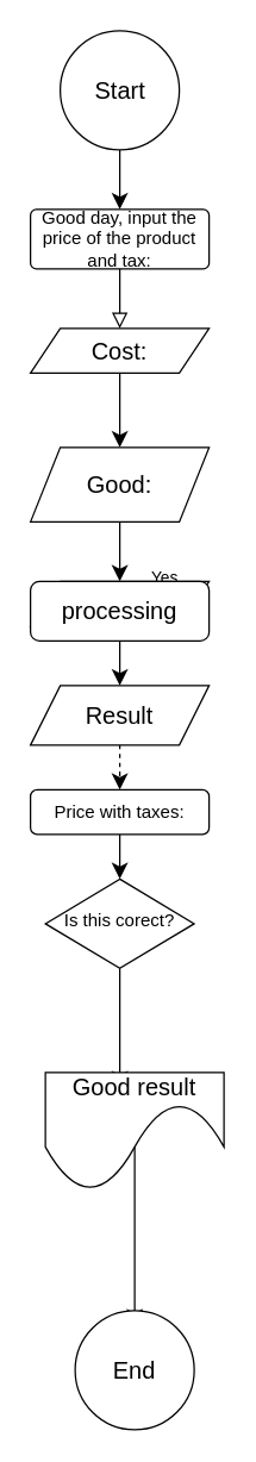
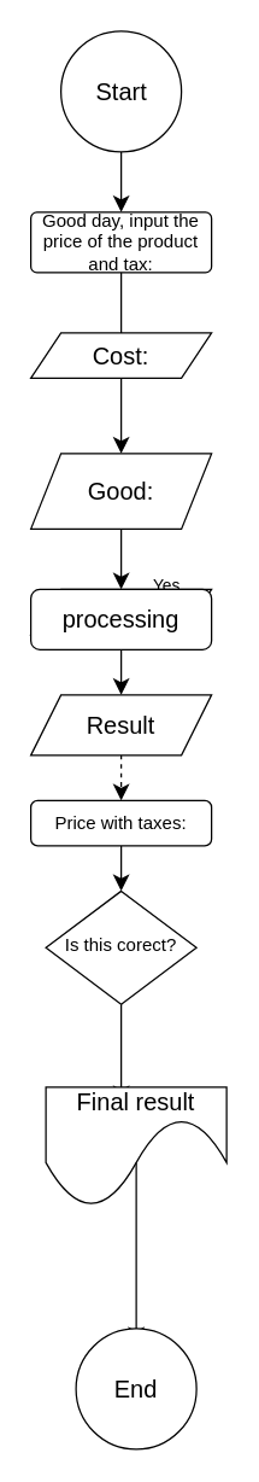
- <mxCell id="2" value="" style="rounded=0;html=1;jettySize=auto;orthogonalLoop=1;fontSize=11;endArrow=block;endFill=0;endSize=8;strokeWidth=1;shadow=0;labelBackgroundColor=none;edgeStyle=orthogonalEdgeStyle;" parent="1" source="3" target="9" edge="1"><mxGeometry relative="1" as="geometry"><mxPoint x="80" y="260" as="targetPoint" /><Array as="points" /></mxGeometry></mxCell>
+ <mxCell id="2" value="" style="rounded=0;html=1;jettySize=auto;orthogonalLoop=1;fontSize=11;endArrow=none;endFill=0;endSize=8;strokeWidth=1;shadow=0;labelBackgroundColor=none;edgeStyle=orthogonalEdgeStyle;" parent="1" source="3" target="9" edge="1"><mxGeometry relative="1" as="geometry"><mxPoint x="80" y="260" as="targetPoint" /><Array as="points" /></mxGeometry></mxCell>
- <mxCell id="5" value="Is this corect?" style="rhombus;whiteSpace=wrap;html=1;shadow=0;fontFamily=Helvetica;fontSize=12;align=center;strokeWidth=1;spacing=6;spacingTop=-4;" parent="1" vertex="1"><mxGeometry x="30" y="590" width="100" height="60" as="geometry" /></mxCell>
+ <mxCell id="5" value="Is this corect?" style="rhombus;whiteSpace=wrap;html=1;shadow=0;fontFamily=Helvetica;fontSize=12;align=center;strokeWidth=1;spacing=6;spacingTop=-4;" parent="1" vertex="1"><mxGeometry x="30" y="590" width="100" height="75" as="geometry" /></mxCell>
- <mxCell id="21" value="Good result" style="shape=document;whiteSpace=wrap;html=1;boundedLbl=1;fontSize=16;size=0.75;" vertex="1" parent="1"><mxGeometry x="30" y="720" width="120" height="80" as="geometry" /></mxCell>
+ <mxCell id="21" value="Final result" style="shape=document;whiteSpace=wrap;html=1;boundedLbl=1;fontSize=16;size=0.75;" vertex="1" parent="1"><mxGeometry x="30" y="720" width="120" height="80" as="geometry" /></mxCell>
